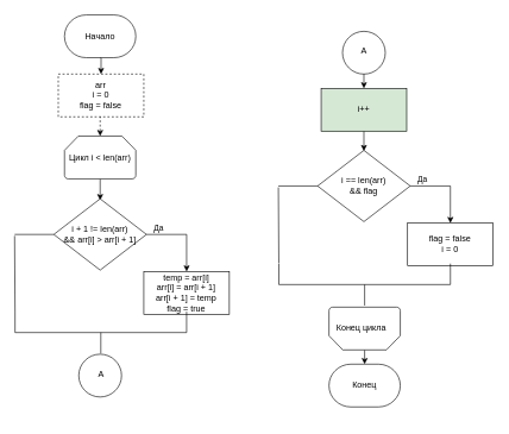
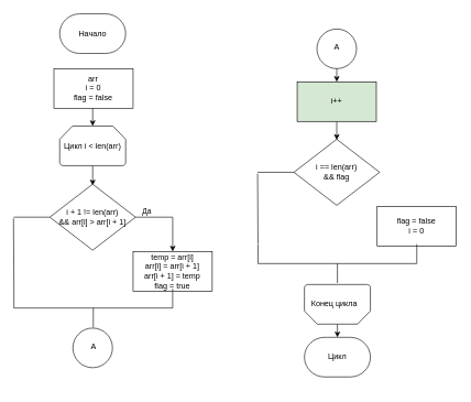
- <mxCell id="2" style="edgeStyle=orthogonalEdgeStyle;rounded=0;orthogonalLoop=1;jettySize=auto;html=1;exitX=0.5;exitY=1;exitDx=0;exitDy=0;exitPerimeter=0;entryX=0.5;entryY=0;entryDx=0;entryDy=0;" edge="1" parent="1" source="3" target="15"><mxGeometry relative="1" as="geometry" /></mxCell>
- <mxCell id="15" value="arr&lt;br&gt;i = 0&lt;br&gt;flag = false" style="rounded=0;whiteSpace=wrap;html=1;absoluteArcSize=1;arcSize=14;strokeWidth=1;dashed=1;" vertex="1" parent="1"><mxGeometry x="81.25" y="103" width="120" height="60" as="geometry" /></mxCell>
+ <mxCell id="15" value="arr&lt;br&gt;i = 0&lt;br&gt;flag = false" style="rounded=0;whiteSpace=wrap;html=1;absoluteArcSize=1;arcSize=14;strokeWidth=1;" vertex="1" parent="1"><mxGeometry x="81.25" y="103" width="120" height="60" as="geometry" /></mxCell>
- <mxCell id="14" style="edgeStyle=orthogonalEdgeStyle;rounded=0;orthogonalLoop=1;jettySize=auto;html=1;exitX=0.5;exitY=1;exitDx=0;exitDy=0;entryX=0.5;entryY=0;entryDx=0;entryDy=0;entryPerimeter=0;dashed=1;" edge="1" parent="1" source="15" target="5"><mxGeometry relative="1" as="geometry" /></mxCell>
+ <mxCell id="14" style="edgeStyle=orthogonalEdgeStyle;rounded=0;orthogonalLoop=1;jettySize=auto;html=1;exitX=0.5;exitY=1;exitDx=0;exitDy=0;entryX=0.5;entryY=0;entryDx=0;entryDy=0;entryPerimeter=0;" edge="1" parent="1" source="15" target="5"><mxGeometry relative="1" as="geometry" /></mxCell>
- <mxCell id="23" style="edgeStyle=orthogonalEdgeStyle;rounded=0;orthogonalLoop=1;jettySize=auto;html=1;exitX=1;exitY=0.5;exitDx=0;exitDy=0;exitPerimeter=0;" edge="1" parent="1" source="25" target="26"><mxGeometry relative="1" as="geometry" /></mxCell>
- <mxCell id="24" value="Да" style="edgeLabel;html=1;align=center;verticalAlign=middle;resizable=0;points=[];" vertex="1" connectable="0" parent="23"><mxGeometry x="-0.698" y="4" relative="1" as="geometry"><mxPoint y="-6" as="offset" /></mxGeometry></mxCell>
- <mxCell id="13" value="Конец" style="strokeWidth=1;html=1;shape=mxgraph.flowchart.terminator;whiteSpace=wrap;rounded=0;" parent="1" vertex="1"><mxGeometry x="461.01" y="510" width="100" height="60" as="geometry" /></mxCell>
+ <mxCell id="13" value="Цикл" style="strokeWidth=1;html=1;shape=mxgraph.flowchart.terminator;whiteSpace=wrap;rounded=0;" parent="1" vertex="1"><mxGeometry x="461.01" y="510" width="100" height="60" as="geometry" /></mxCell>
